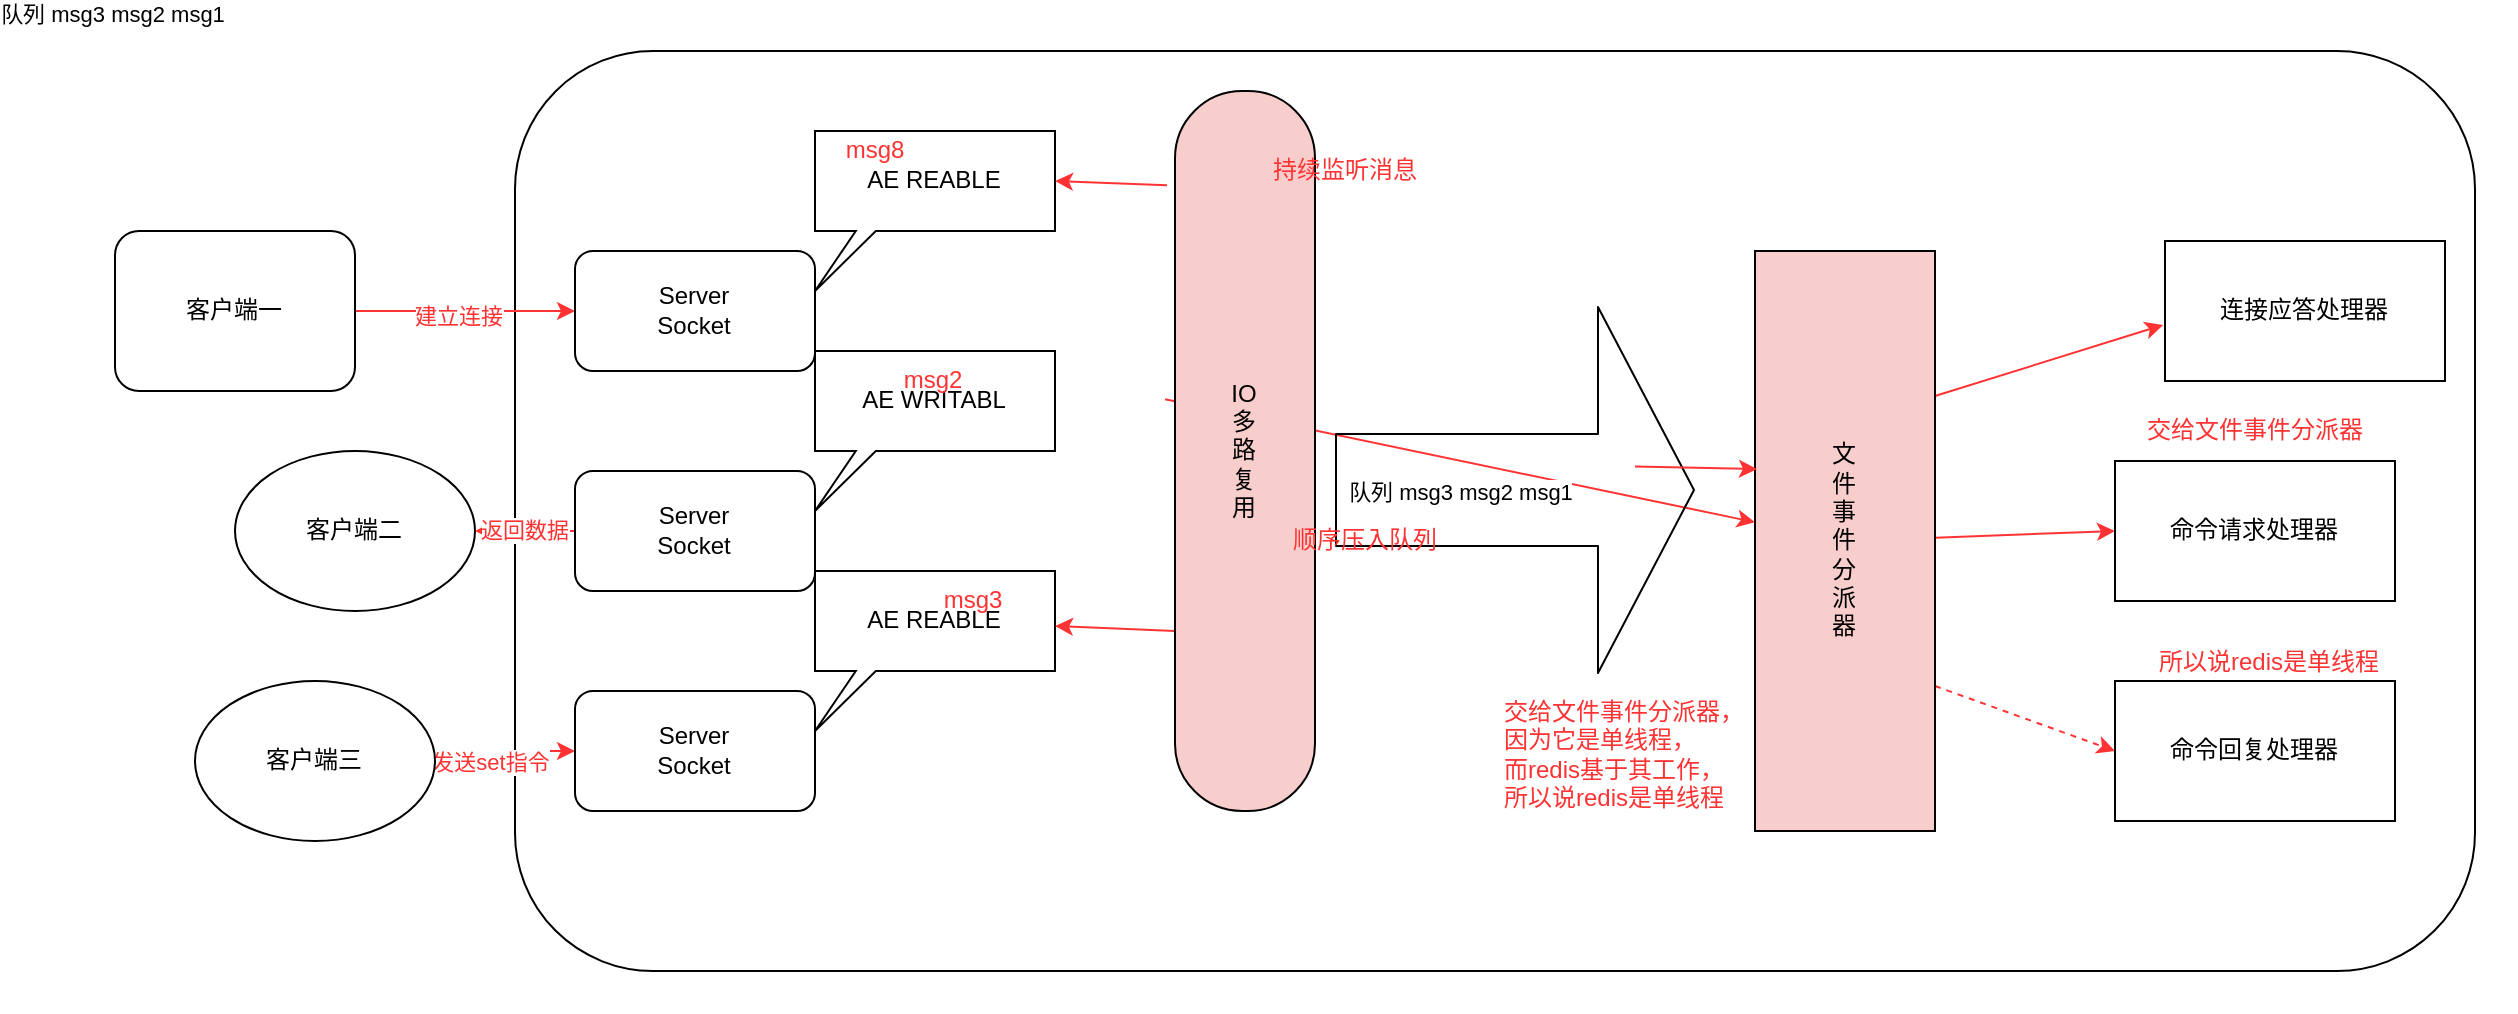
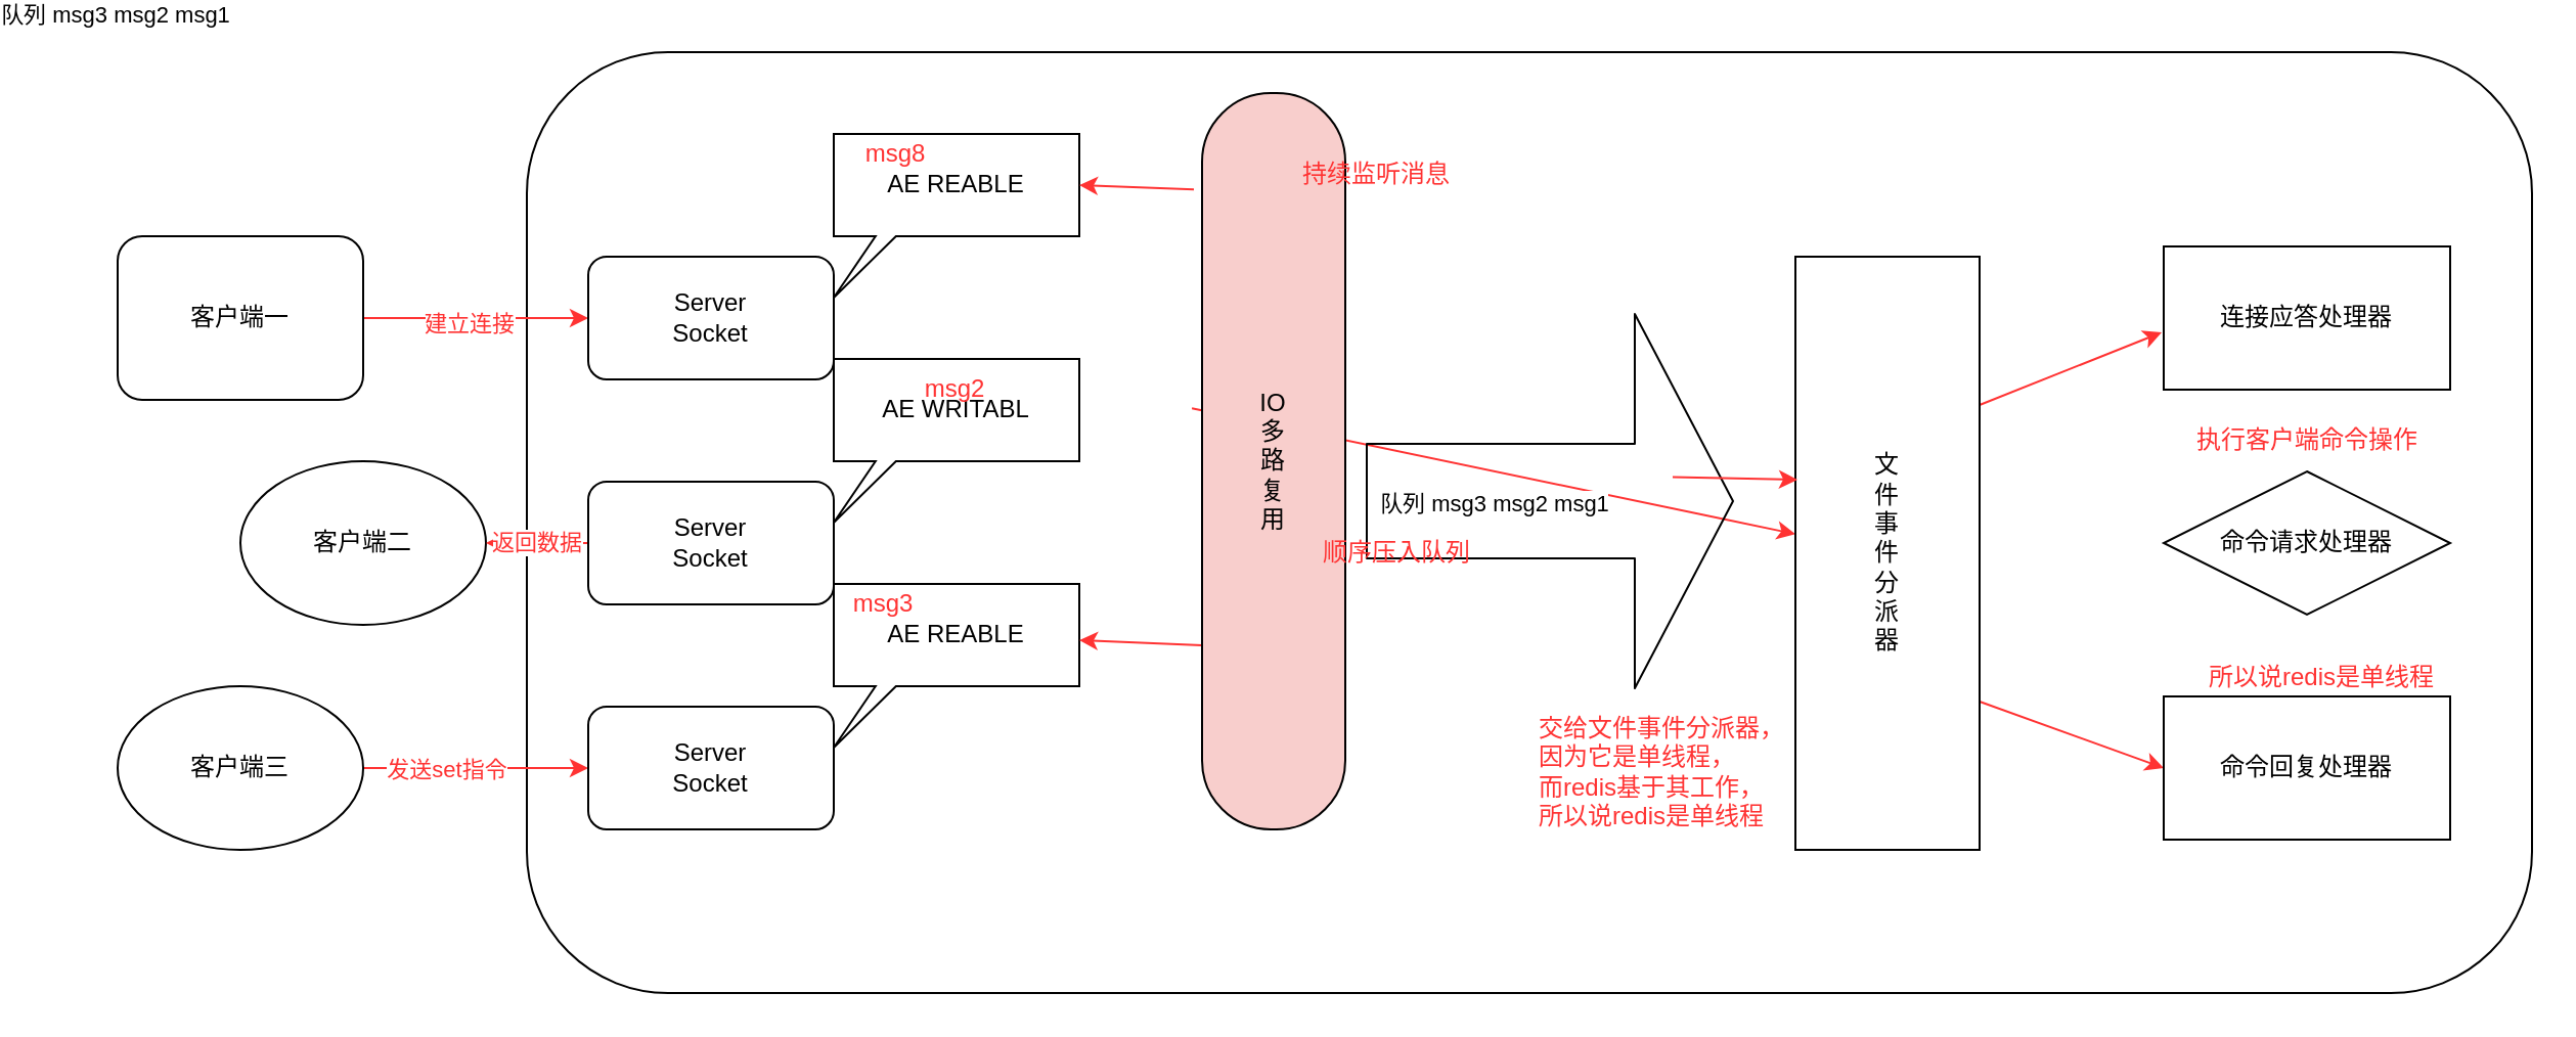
- <mxCell id="28" value="连接应答处理器" style="rounded=0;whiteSpace=wrap;html=1;" vertex="1" parent="1"><mxGeometry x="1045" y="115" width="140" height="70" as="geometry" /></mxCell>
+ <mxCell id="28" value="连接应答处理器" style="rounded=0;whiteSpace=wrap;html=1;" vertex="1" parent="1"><mxGeometry x="1020" y="115" width="140" height="70" as="geometry" /></mxCell>
- <mxCell id="34" value="交给文件事件分派器" style="text;html=1;align=center;verticalAlign=middle;resizable=0;points=[];autosize=1;fontColor=#FF3333;" vertex="1" parent="1"><mxGeometry x="1030" y="200" width="120" height="20" as="geometry" /></mxCell>
+ <mxCell id="34" value="执行客户端命令操作" style="text;html=1;align=center;verticalAlign=middle;resizable=0;points=[];autosize=1;fontColor=#FF3333;" vertex="1" parent="1"><mxGeometry x="1030" y="200" width="120" height="20" as="geometry" /></mxCell>
- <mxCell id="30" value="命令请求处理器" style="rounded=0;whiteSpace=wrap;html=1;" vertex="1" parent="1"><mxGeometry x="1020" y="225" width="140" height="70" as="geometry" /></mxCell>
+ <mxCell id="30" value="命令请求处理器" style="rhombus;whiteSpace=wrap;html=1;" vertex="1" parent="1"><mxGeometry x="1020" y="225" width="140" height="70" as="geometry" /></mxCell>
- <mxCell id="25" style="edgeStyle=none;rounded=0;orthogonalLoop=1;jettySize=auto;html=1;entryX=0;entryY=0.5;entryDx=0;entryDy=0;fontColor=#FF3333;strokeColor=#FF3333;" edge="1" parent="1" source="27" target="30"><mxGeometry relative="1" as="geometry" /></mxCell>
- <mxCell id="27" value="文&lt;br&gt;件&lt;br&gt;事&lt;br&gt;件&lt;br&gt;分&lt;br&gt;派&lt;br&gt;器" style="rounded=0;whiteSpace=wrap;html=1;fillColor=#f8cecc;" vertex="1" parent="1"><mxGeometry x="840" y="120" width="90" height="290" as="geometry" /></mxCell>
+ <mxCell id="27" value="文&lt;br&gt;件&lt;br&gt;事&lt;br&gt;件&lt;br&gt;分&lt;br&gt;派&lt;br&gt;器" style="rounded=0;whiteSpace=wrap;html=1;" vertex="1" parent="1"><mxGeometry x="840" y="120" width="90" height="290" as="geometry" /></mxCell>
- <mxCell id="40" value="msg3" style="text;html=1;align=center;verticalAlign=middle;resizable=0;points=[];autosize=1;fontColor=#FF3333;" vertex="1" parent="1"><mxGeometry x="429" y="285" width="40" height="20" as="geometry" /></mxCell>
+ <mxCell id="40" value="msg3" style="text;html=1;align=center;verticalAlign=middle;resizable=0;points=[];autosize=1;fontColor=#FF3333;" vertex="1" parent="1"><mxGeometry x="374" y="280" width="40" height="20" as="geometry" /></mxCell>
- <mxCell id="26" style="edgeStyle=none;rounded=0;orthogonalLoop=1;jettySize=auto;html=1;exitX=1;exitY=0.75;exitDx=0;exitDy=0;entryX=0;entryY=0.5;entryDx=0;entryDy=0;fontColor=#FF3333;strokeColor=#FF3333;dashed=1;" edge="1" parent="1" source="27" target="29"><mxGeometry relative="1" as="geometry" /></mxCell>
+ <mxCell id="26" style="edgeStyle=none;rounded=0;orthogonalLoop=1;jettySize=auto;html=1;exitX=1;exitY=0.75;exitDx=0;exitDy=0;entryX=0;entryY=0.5;entryDx=0;entryDy=0;fontColor=#FF3333;strokeColor=#FF3333;" edge="1" parent="1" source="27" target="29"><mxGeometry relative="1" as="geometry" /></mxCell>
- <mxCell id="9" value="客户端三" style="ellipse;whiteSpace=wrap;html=1;" vertex="1" parent="1"><mxGeometry x="60" y="335" width="120" height="80" as="geometry" /></mxCell>
+ <mxCell id="9" value="客户端三" style="ellipse;whiteSpace=wrap;html=1;" vertex="1" parent="1"><mxGeometry x="20" y="330" width="120" height="80" as="geometry" /></mxCell>
